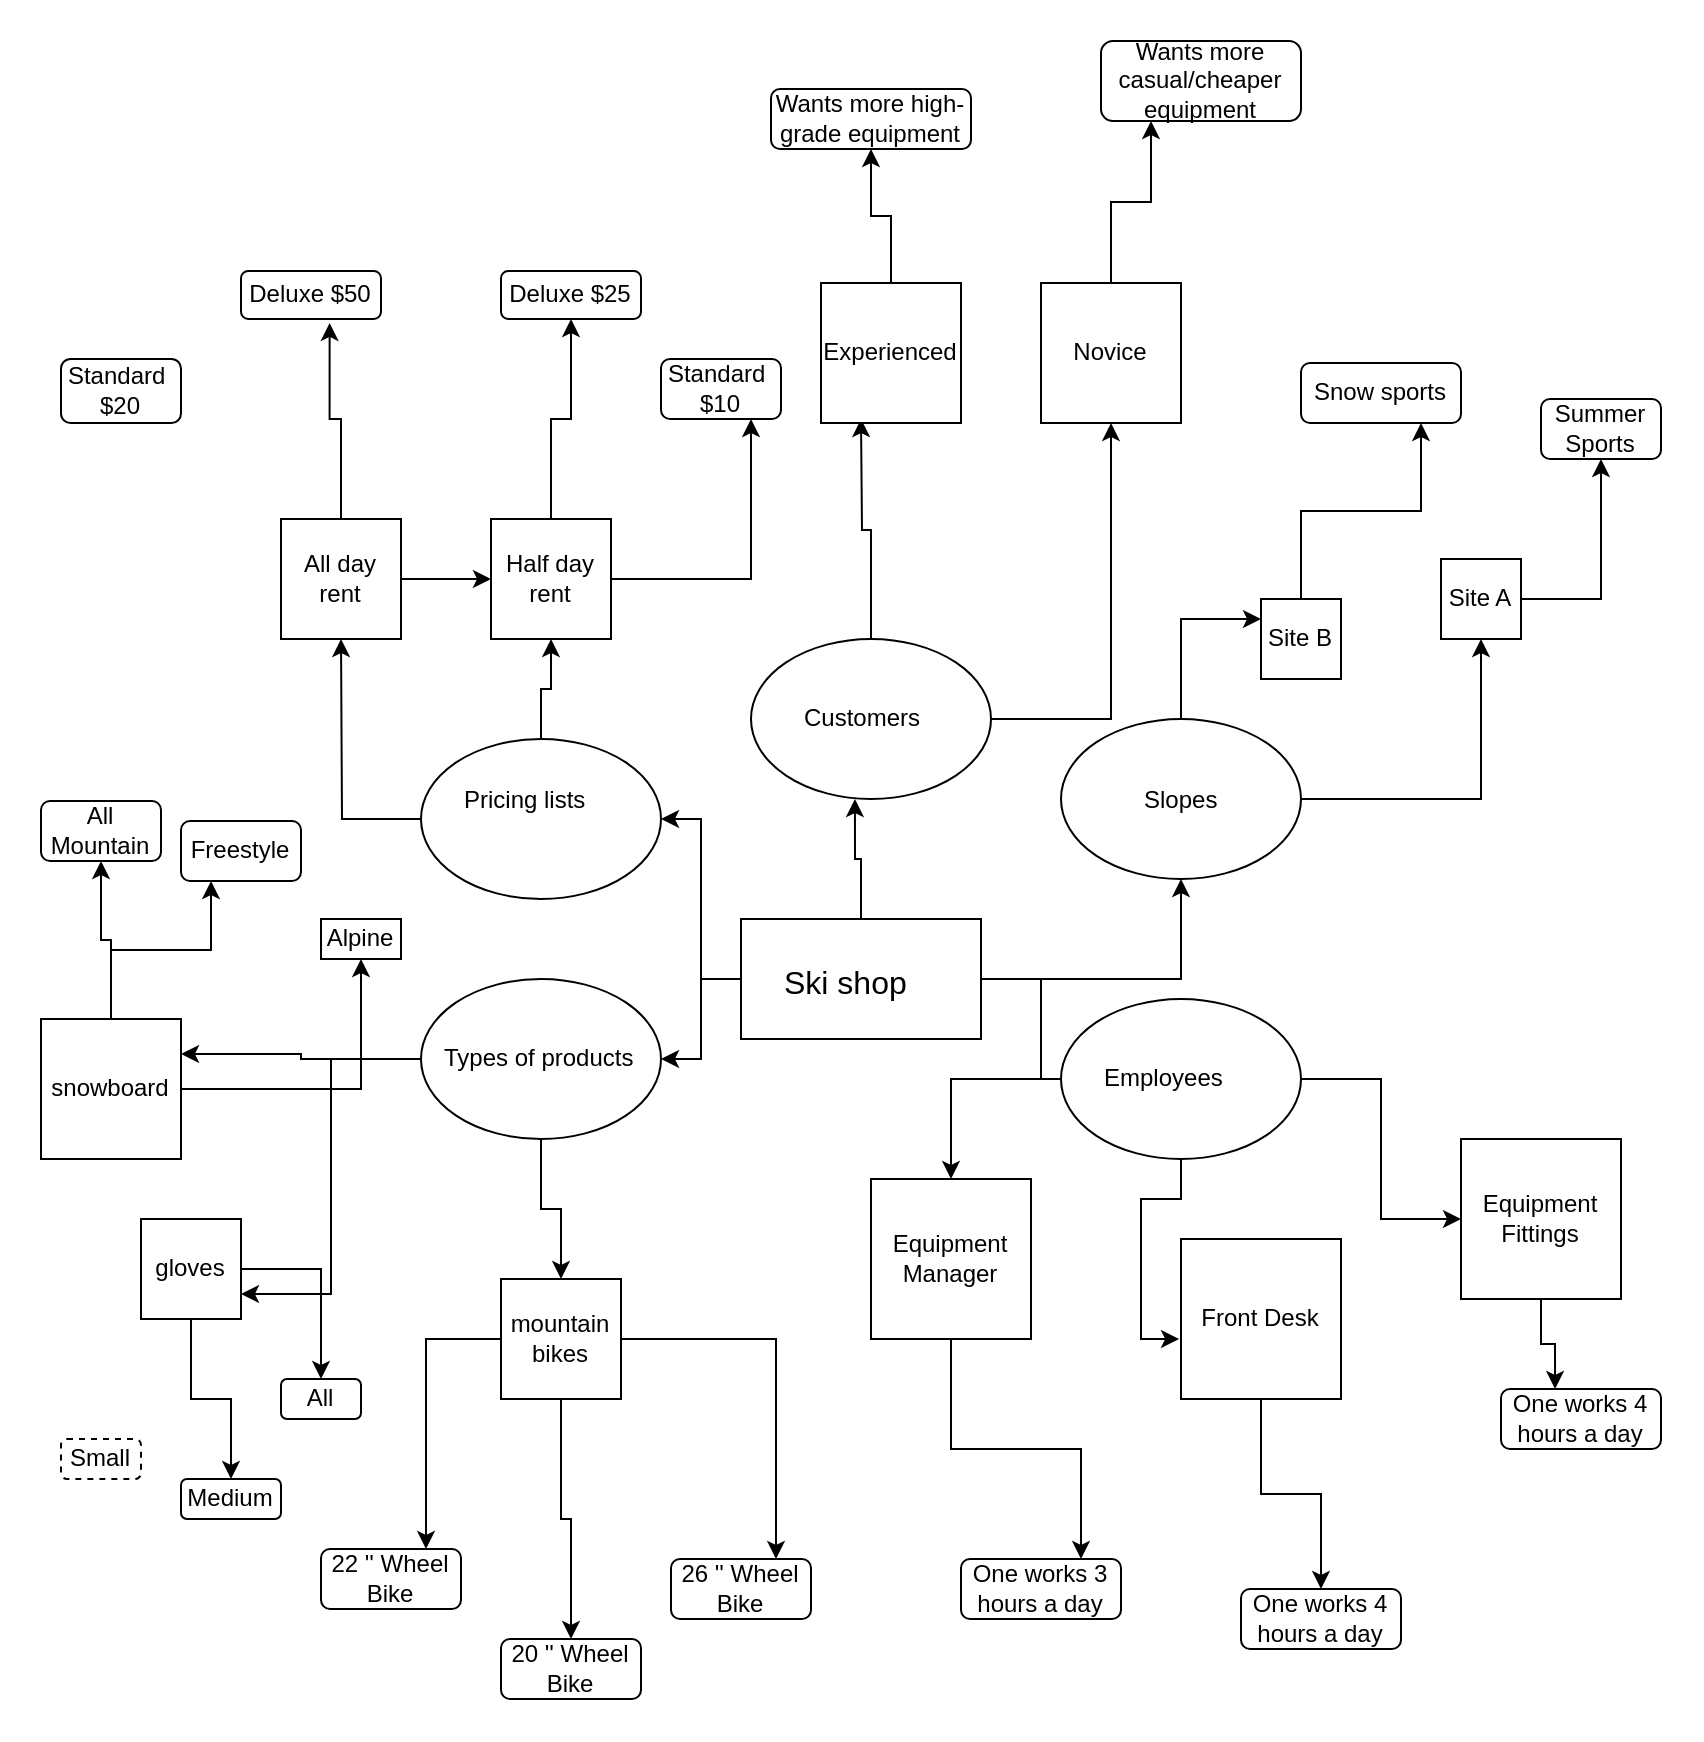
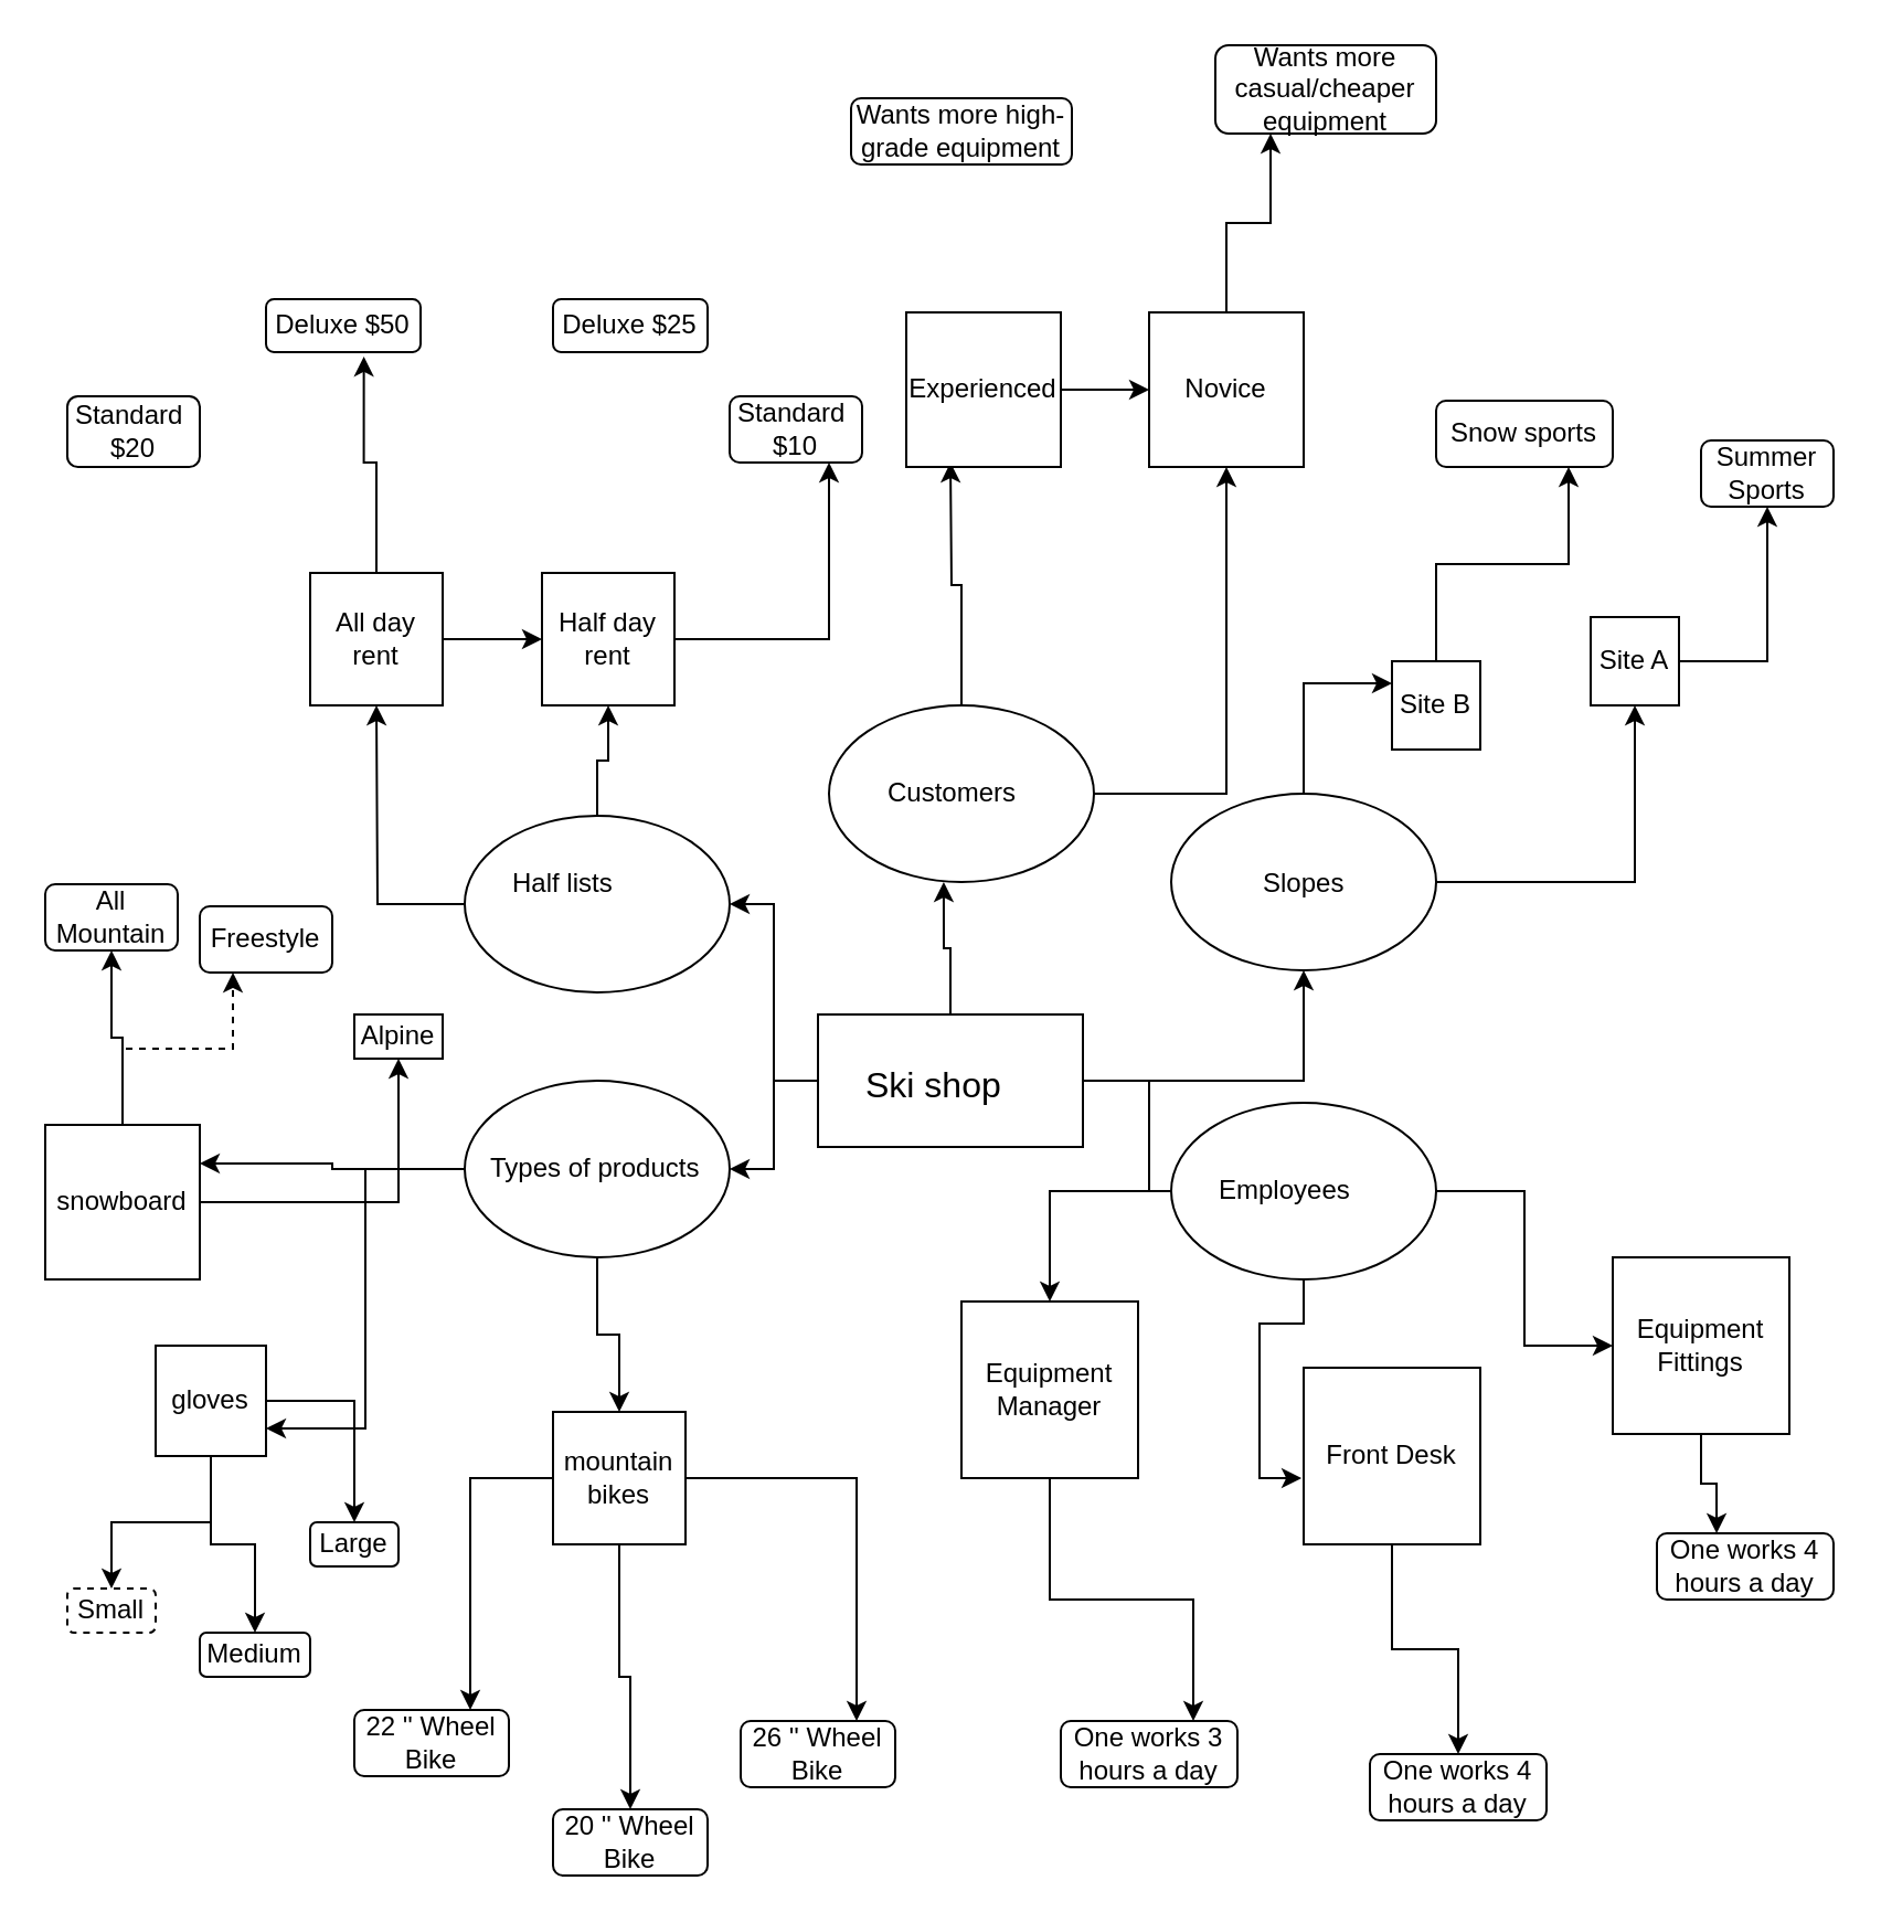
- <mxCell id="75" style="edgeStyle=orthogonalEdgeStyle;rounded=0;orthogonalLoop=1;jettySize=auto;html=1;" edge="1" parent="1" source="76" target="79"><mxGeometry relative="1" as="geometry" /></mxCell>
+ <mxCell id="75" style="edgeStyle=orthogonalEdgeStyle;rounded=0;orthogonalLoop=1;jettySize=auto;html=1;" edge="1" parent="1" source="76" target="78"><mxGeometry relative="1" as="geometry" /></mxCell>
- <mxCell id="55" style="edgeStyle=orthogonalEdgeStyle;rounded=0;orthogonalLoop=1;jettySize=auto;html=1;entryX=0.5;entryY=1;entryDx=0;entryDy=0;" edge="1" parent="1" source="56" target="60"><mxGeometry relative="1" as="geometry" /></mxCell>
- <mxCell id="27" value="Pricing lists" style="text;html=1;resizable=0;points=[];autosize=1;align=left;verticalAlign=top;spacingTop=-4;fontSize=12;fontFamily=Helvetica;" parent="1" vertex="1"><mxGeometry x="230" y="390" width="80" height="20" as="geometry" /></mxCell>
+ <mxCell id="27" value="Half lists" style="text;html=1;resizable=0;points=[];autosize=1;align=left;verticalAlign=top;spacingTop=-4;fontSize=12;fontFamily=Helvetica;" parent="1" vertex="1"><mxGeometry x="230" y="390" width="80" height="20" as="geometry" /></mxCell>
- <mxCell id="37" style="edgeStyle=orthogonalEdgeStyle;rounded=0;orthogonalLoop=1;jettySize=auto;html=1;entryX=0.25;entryY=1;entryDx=0;entryDy=0;" edge="1" parent="1" source="39" target="50"><mxGeometry relative="1" as="geometry" /></mxCell>
+ <mxCell id="37" style="edgeStyle=orthogonalEdgeStyle;rounded=0;orthogonalLoop=1;jettySize=auto;html=1;entryX=0.25;entryY=1;entryDx=0;entryDy=0;dashed=1;" edge="1" parent="1" source="39" target="50"><mxGeometry relative="1" as="geometry" /></mxCell>
+ <mxCell id="31" style="edgeStyle=orthogonalEdgeStyle;rounded=0;orthogonalLoop=1;jettySize=auto;html=1;" edge="1" parent="1" source="34" target="69"><mxGeometry relative="1" as="geometry" /></mxCell>
- <mxCell id="71" value="All" style="rounded=1;whiteSpace=wrap;html=1;" vertex="1" parent="1"><mxGeometry x="140" y="689" width="40" height="20" as="geometry" /></mxCell>
+ <mxCell id="71" value="Large" style="rounded=1;whiteSpace=wrap;html=1;" vertex="1" parent="1"><mxGeometry x="140" y="689" width="40" height="20" as="geometry" /></mxCell>
